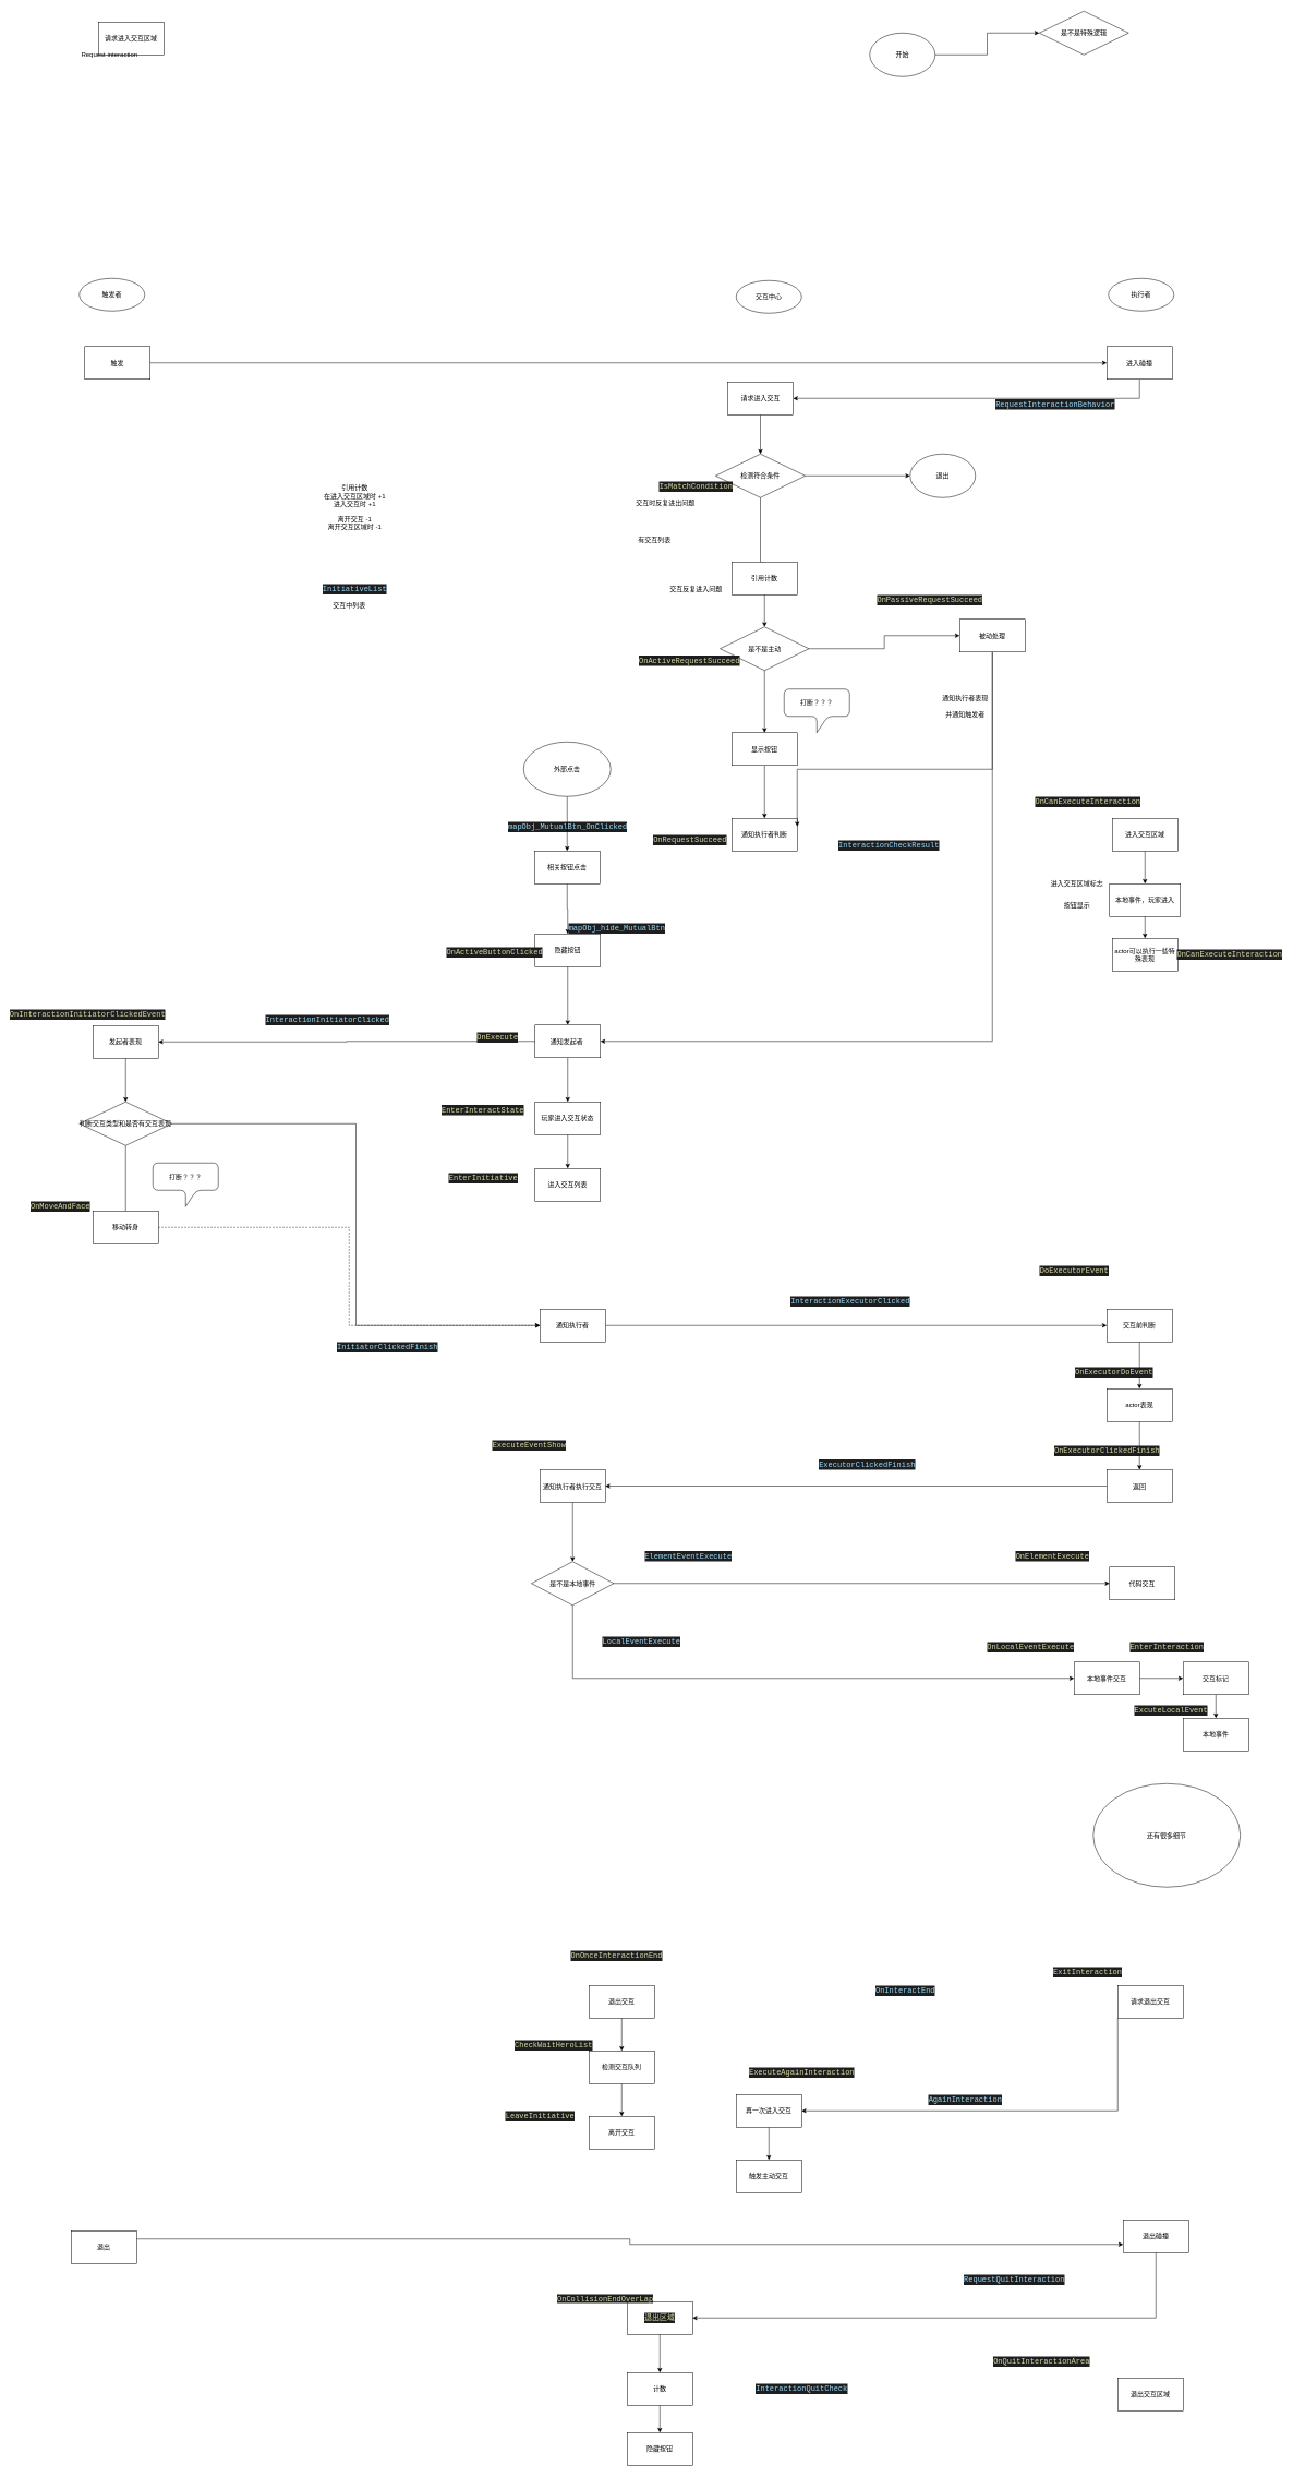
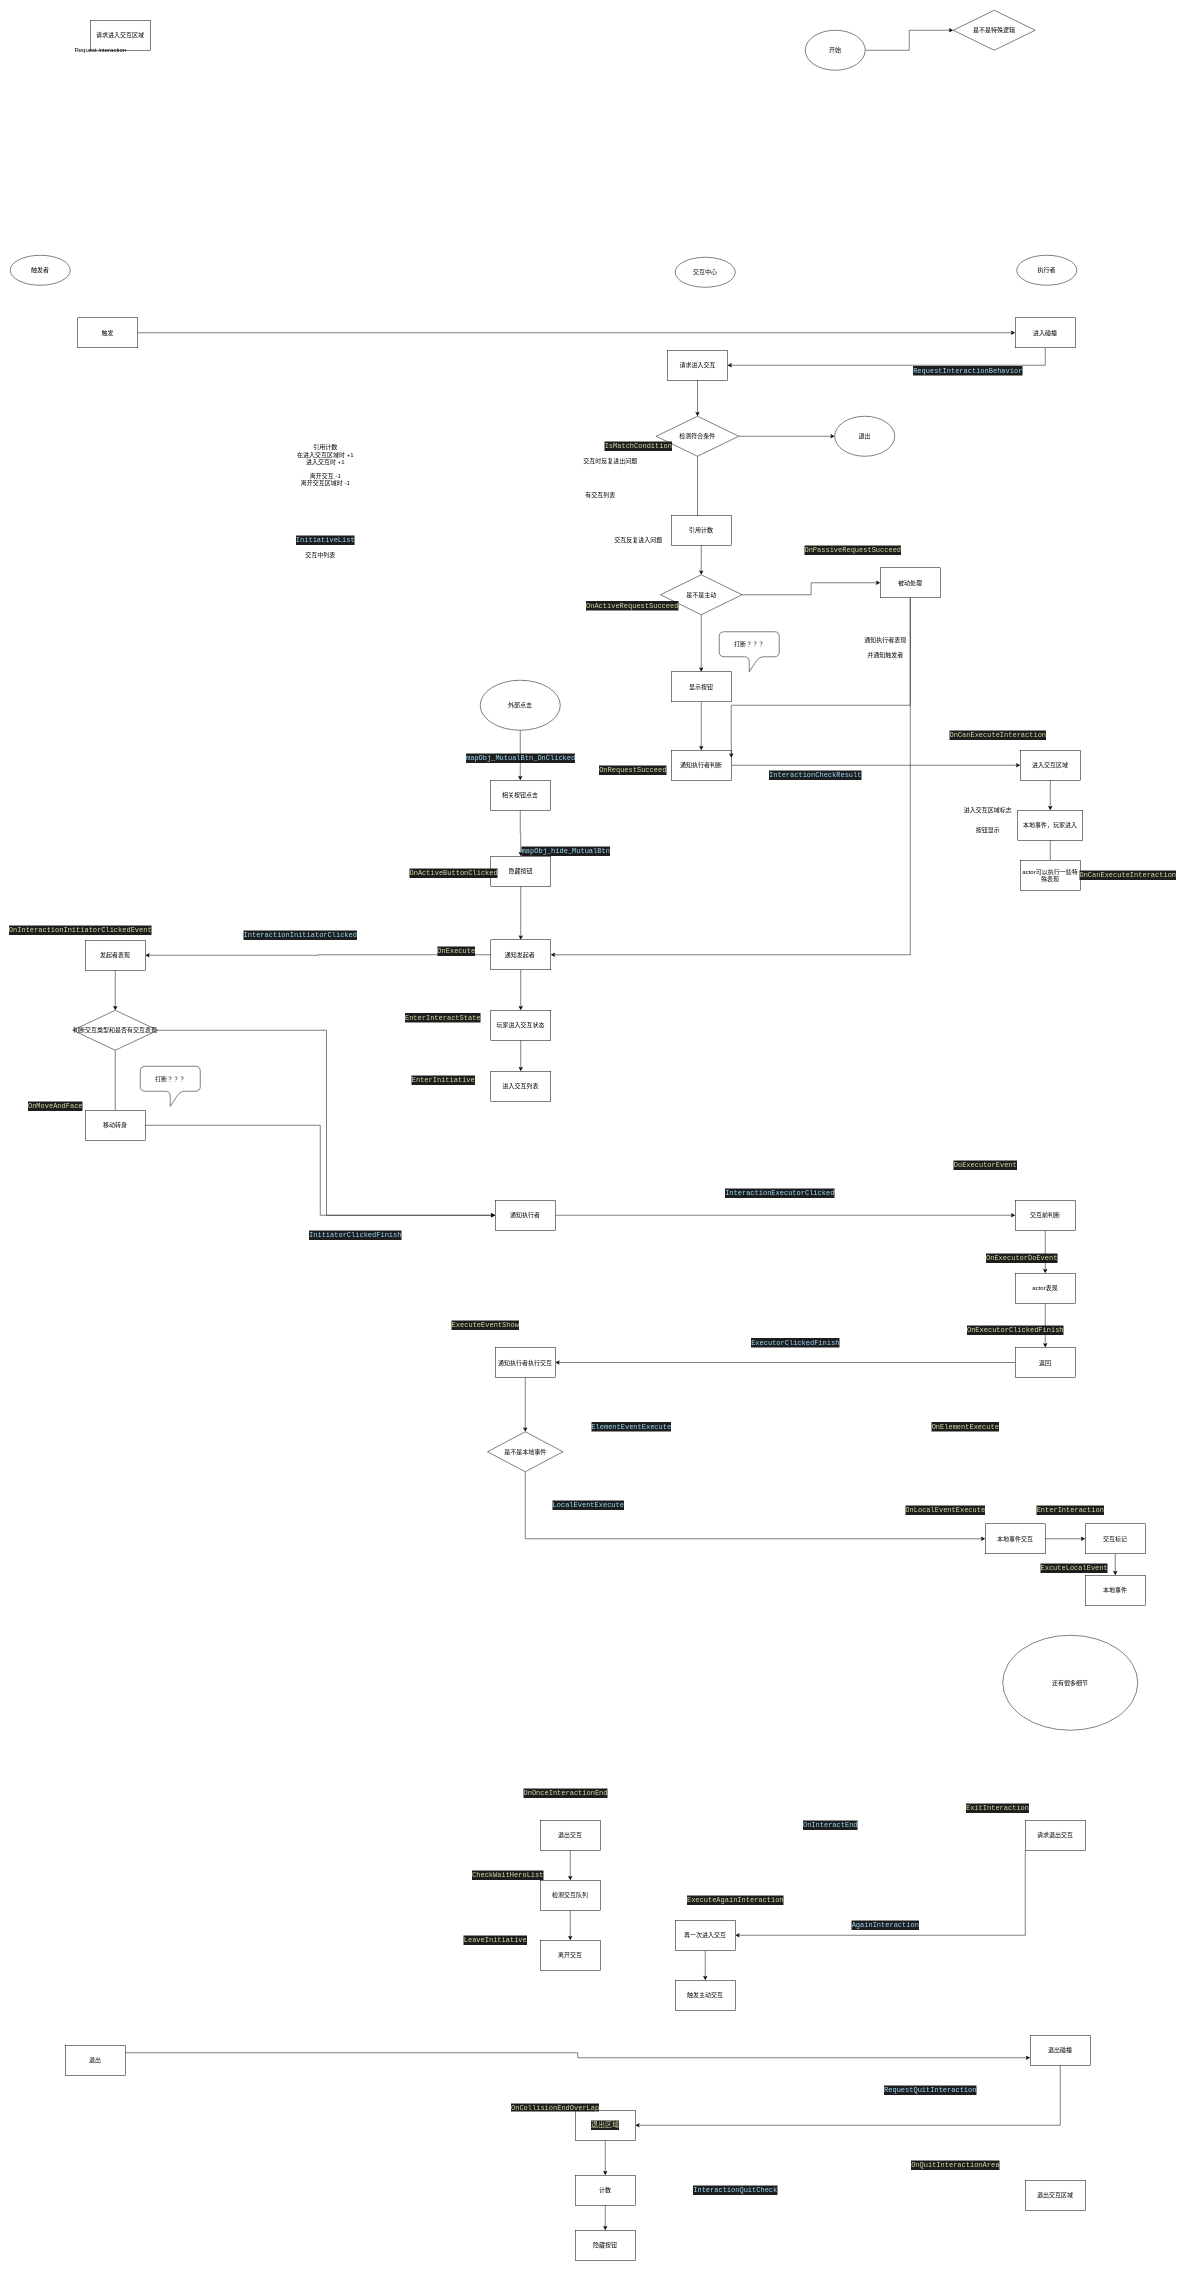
- <mxCell id="3" value="开始" style="ellipse;whiteSpace=wrap;html=1;" parent="1" vertex="1"><mxGeometry x="1595" y="60" width="120" height="80" as="geometry" /></mxCell>
+ <mxCell id="3" value="开始" style="ellipse;whiteSpace=wrap;html=1;" parent="1" vertex="1"><mxGeometry x="1610" y="60" width="120" height="80" as="geometry" /></mxCell>
- <mxCell id="36" value="触发者" style="ellipse;whiteSpace=wrap;html=1;" parent="1" vertex="1"><mxGeometry x="145" y="510" width="120" height="60" as="geometry" /></mxCell>
+ <mxCell id="36" value="触发者" style="ellipse;whiteSpace=wrap;html=1;" parent="1" vertex="1"><mxGeometry x="20" y="510" width="120" height="60" as="geometry" /></mxCell>
+ <mxCell id="43" style="edgeStyle=orthogonalEdgeStyle;rounded=0;orthogonalLoop=1;jettySize=auto;html=1;exitX=1;exitY=0.5;exitDx=0;exitDy=0;entryX=0;entryY=0.5;entryDx=0;entryDy=0;" parent="1" source="44" target="47" edge="1"><mxGeometry relative="1" as="geometry"><mxPoint x="2050" y="1530" as="targetPoint" /></mxGeometry></mxCell>
- <mxCell id="49" style="edgeStyle=orthogonalEdgeStyle;rounded=0;orthogonalLoop=1;jettySize=auto;html=1;exitX=0.5;exitY=1;exitDx=0;exitDy=0;" parent="1" source="50" target="53" edge="1"><mxGeometry relative="1" as="geometry" /></mxCell>
+ <mxCell id="49" style="edgeStyle=orthogonalEdgeStyle;rounded=0;orthogonalLoop=1;jettySize=auto;html=1;exitX=0.5;exitY=1;exitDx=0;exitDy=0;endArrow=none;" parent="1" source="50" target="53" edge="1"><mxGeometry relative="1" as="geometry" /></mxCell>
- <mxCell id="66" style="edgeStyle=orthogonalEdgeStyle;rounded=0;orthogonalLoop=1;jettySize=auto;html=1;exitX=1;exitY=0.5;exitDx=0;exitDy=0;entryX=0;entryY=0.5;entryDx=0;entryDy=0;dashed=1;" parent="1" source="67" target="71" edge="1"><mxGeometry relative="1" as="geometry" /></mxCell>
+ <mxCell id="66" style="edgeStyle=orthogonalEdgeStyle;rounded=0;orthogonalLoop=1;jettySize=auto;html=1;exitX=1;exitY=0.5;exitDx=0;exitDy=0;entryX=0;entryY=0.5;entryDx=0;entryDy=0;" parent="1" source="67" target="71" edge="1"><mxGeometry relative="1" as="geometry" /></mxCell>
- <mxCell id="89" style="edgeStyle=orthogonalEdgeStyle;rounded=0;orthogonalLoop=1;jettySize=auto;html=1;exitX=1;exitY=0.5;exitDx=0;exitDy=0;entryX=0;entryY=0.5;entryDx=0;entryDy=0;" parent="1" source="90" target="95" edge="1"><mxGeometry relative="1" as="geometry"><mxPoint x="1370" y="2900" as="targetPoint" /></mxGeometry></mxCell>
- <mxCell id="95" value="代码交互" style="whiteSpace=wrap;html=1;" parent="1" vertex="1"><mxGeometry x="2035" y="2873" width="120" height="60" as="geometry" /></mxCell>
